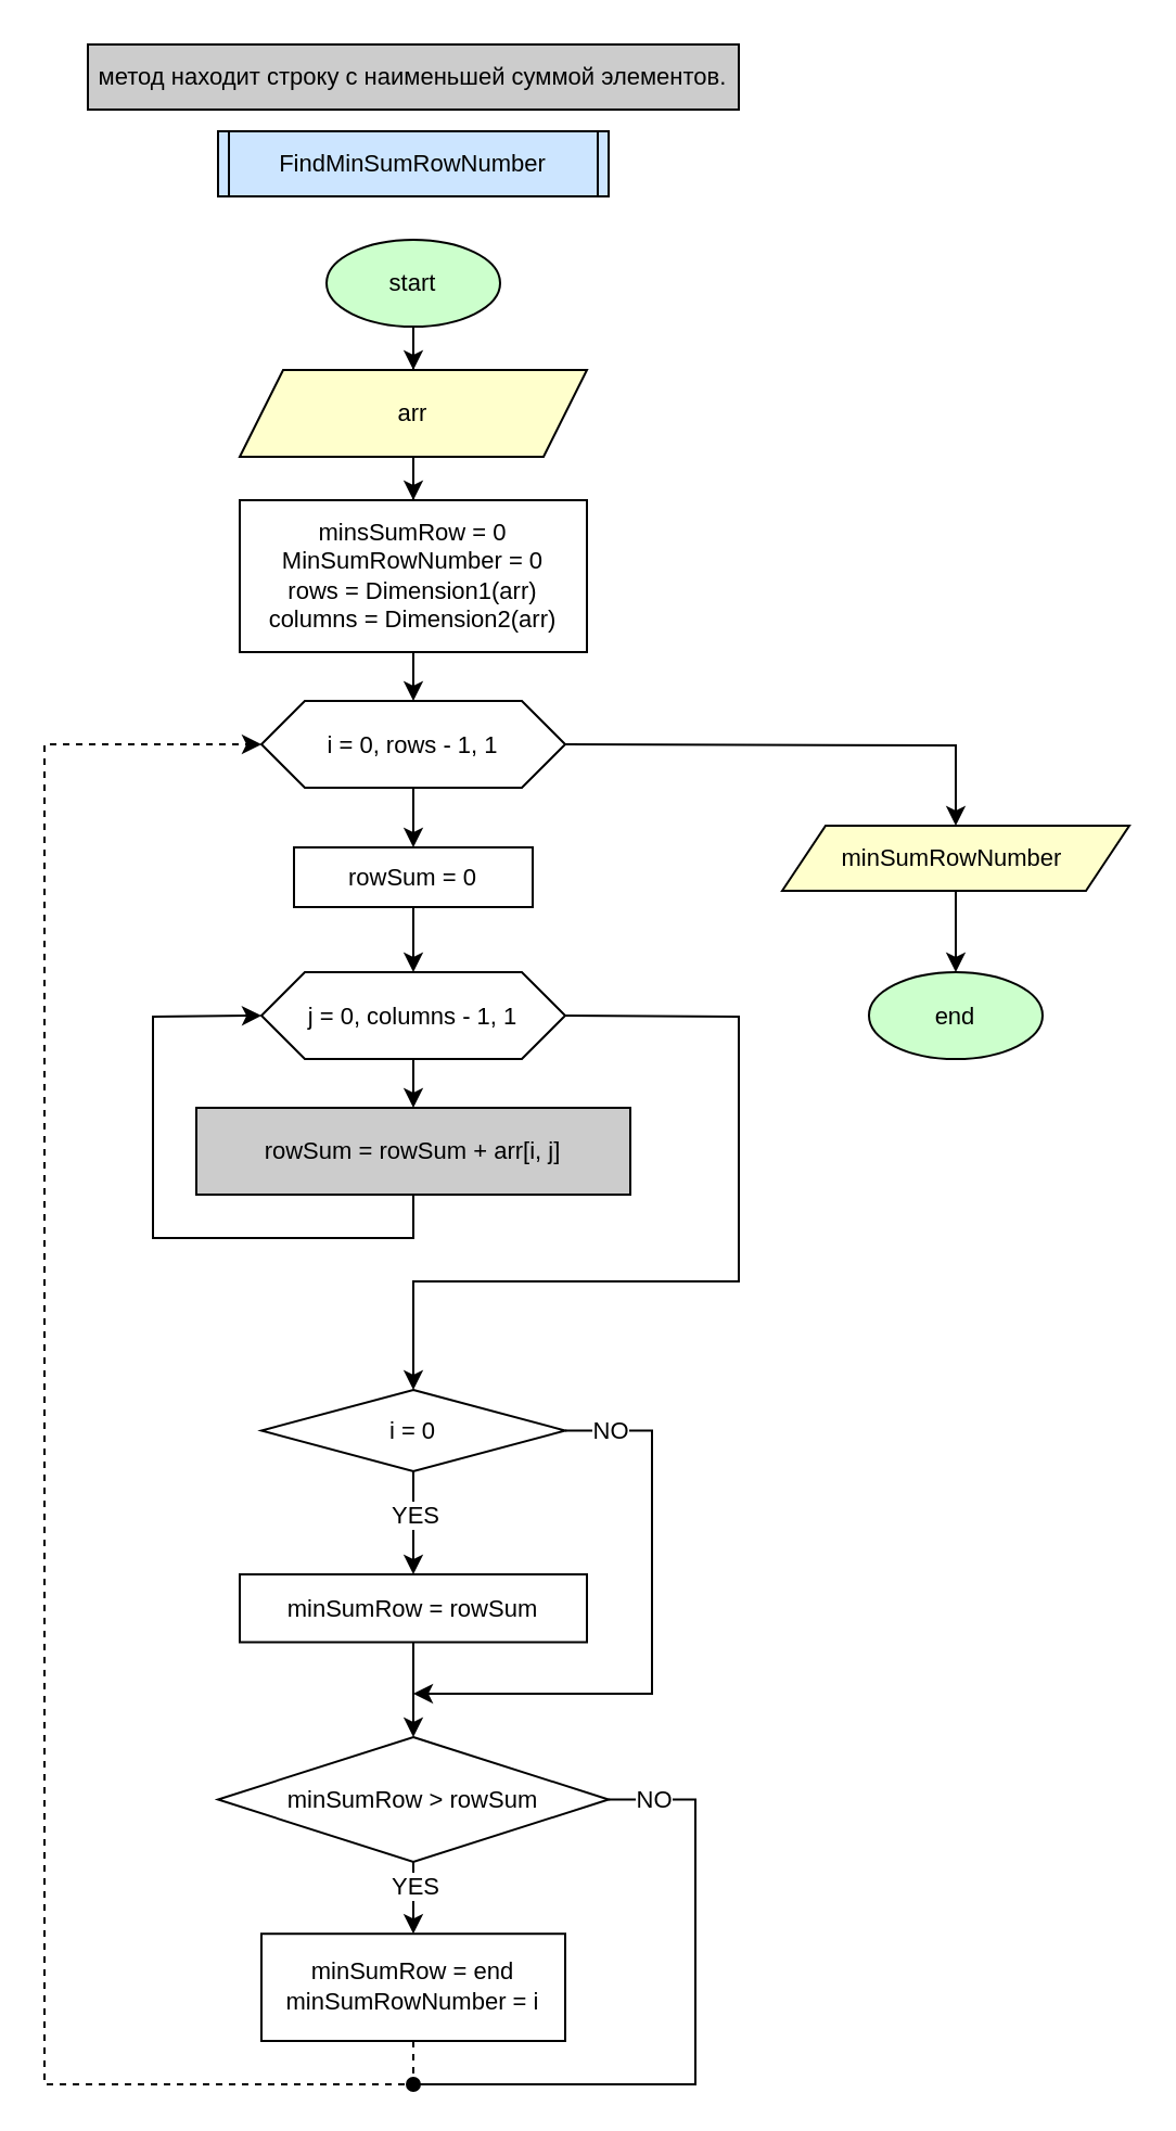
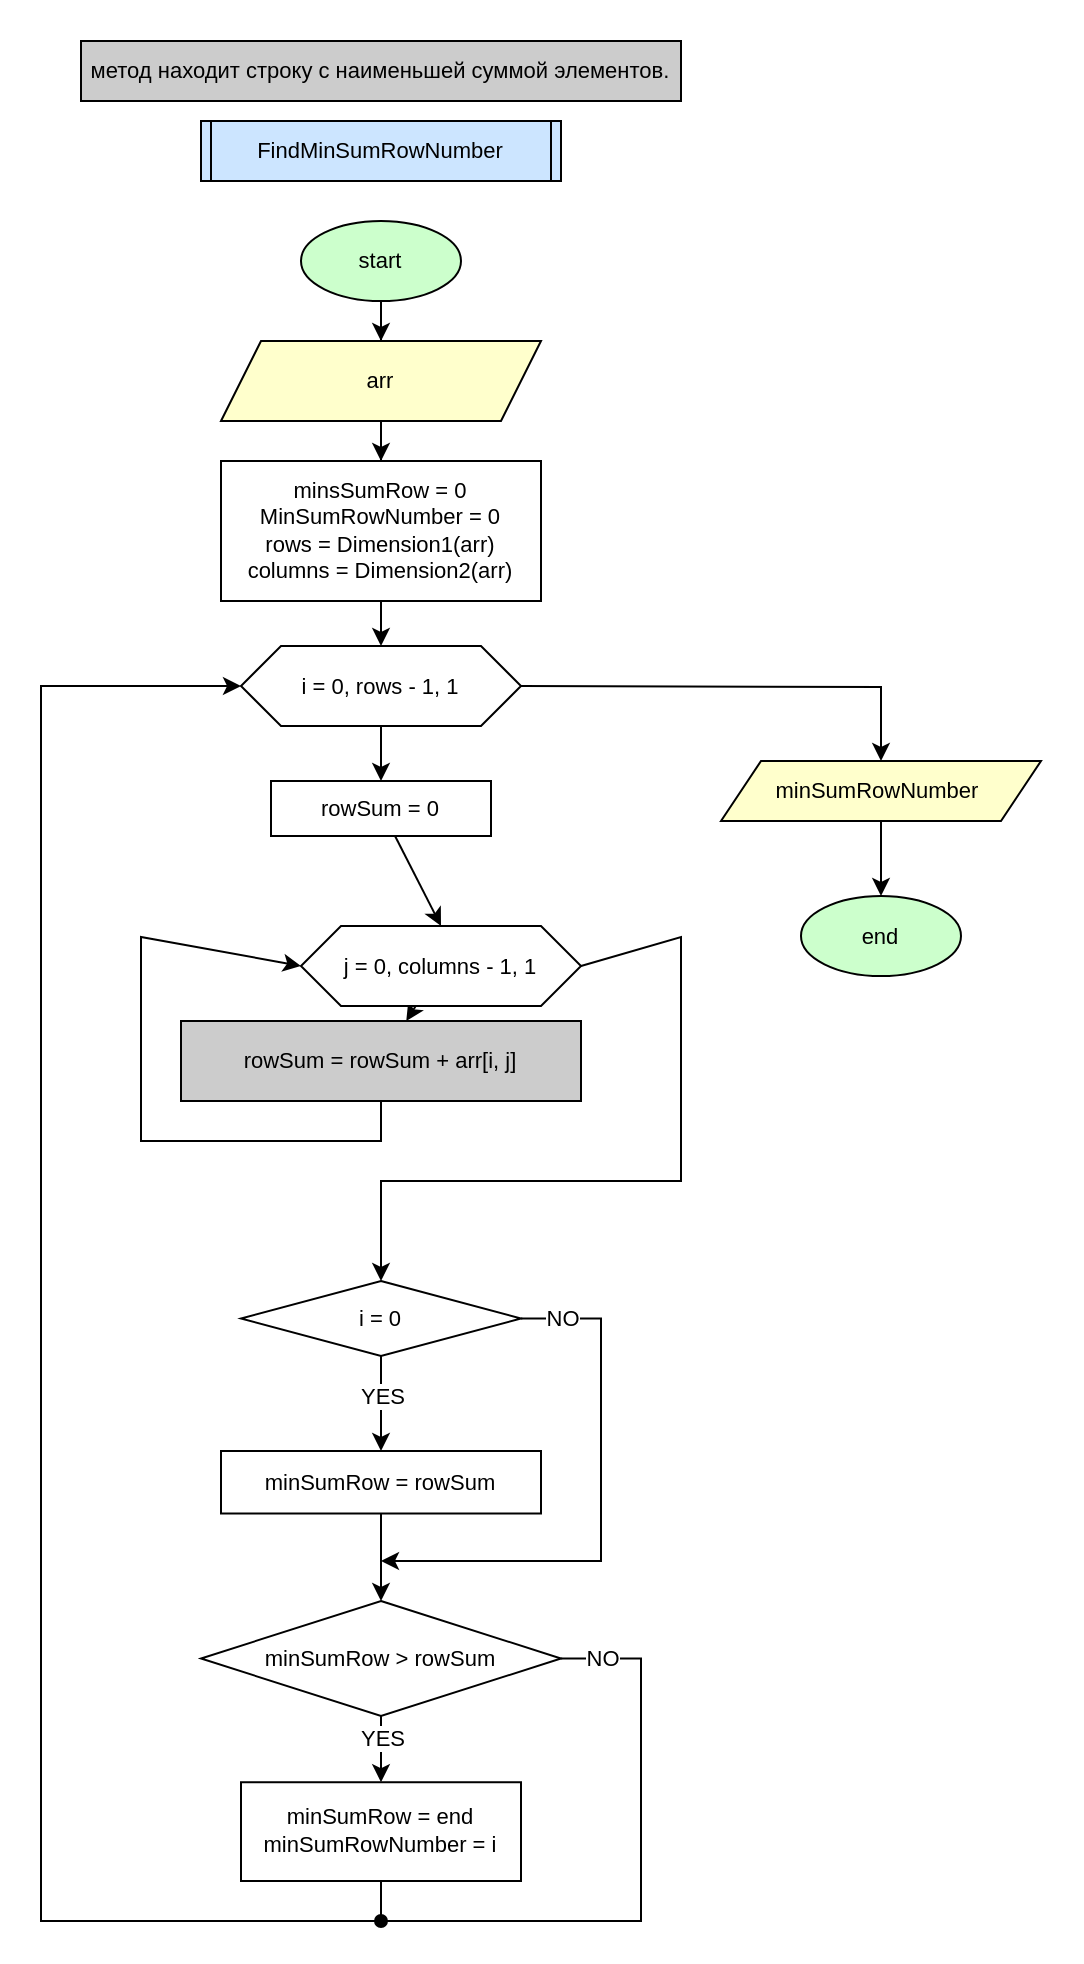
- <mxCell id="13" value="j = 0, columns&amp;nbsp;- 1, 1" style="shape=hexagon;perimeter=hexagonPerimeter2;whiteSpace=wrap;html=1;fixedSize=1;fontSize=11;rounded=0;fillColor=#FFFFFF;strokeColor=#000000;fontColor=#000000;labelBackgroundColor=none;endArrow=classic;" vertex="1" parent="1"><mxGeometry x="120" y="447.5" width="140" height="40" as="geometry" /></mxCell>
+ <mxCell id="13" value="j = 0, columns&amp;nbsp;- 1, 1" style="shape=hexagon;perimeter=hexagonPerimeter2;whiteSpace=wrap;html=1;fixedSize=1;fontSize=11;rounded=0;fillColor=#FFFFFF;strokeColor=#000000;fontColor=#000000;labelBackgroundColor=none;endArrow=classic;" vertex="1" parent="1"><mxGeometry x="150" y="462.5" width="140" height="40" as="geometry" /></mxCell>
- <mxCell id="32" style="edgeStyle=orthogonalEdgeStyle;rounded=0;orthogonalLoop=1;jettySize=auto;html=1;exitX=0.5;exitY=1;exitDx=0;exitDy=0;endArrow=classic;endFill=1;entryX=0;entryY=0.5;entryDx=0;entryDy=0;fillColor=#FFFFFF;strokeColor=#000000;fontColor=#000000;labelBackgroundColor=none;dashed=1;" edge="1" parent="1" source="33" target="10"><mxGeometry relative="1" as="geometry"><mxPoint x="90" y="350" as="targetPoint" /><Array as="points"><mxPoint x="190" y="960" /><mxPoint x="20" y="960" /><mxPoint x="20" y="343" /><mxPoint x="120" y="343" /></Array></mxGeometry></mxCell>
+ <mxCell id="32" style="edgeStyle=orthogonalEdgeStyle;rounded=0;orthogonalLoop=1;jettySize=auto;html=1;exitX=0.5;exitY=1;exitDx=0;exitDy=0;endArrow=classic;endFill=1;entryX=0;entryY=0.5;entryDx=0;entryDy=0;fillColor=#FFFFFF;strokeColor=#000000;fontColor=#000000;labelBackgroundColor=none;" edge="1" parent="1" source="33" target="10"><mxGeometry relative="1" as="geometry"><mxPoint x="90" y="350" as="targetPoint" /><Array as="points"><mxPoint x="190" y="960" /><mxPoint x="20" y="960" /><mxPoint x="20" y="343" /><mxPoint x="120" y="343" /></Array></mxGeometry></mxCell>
